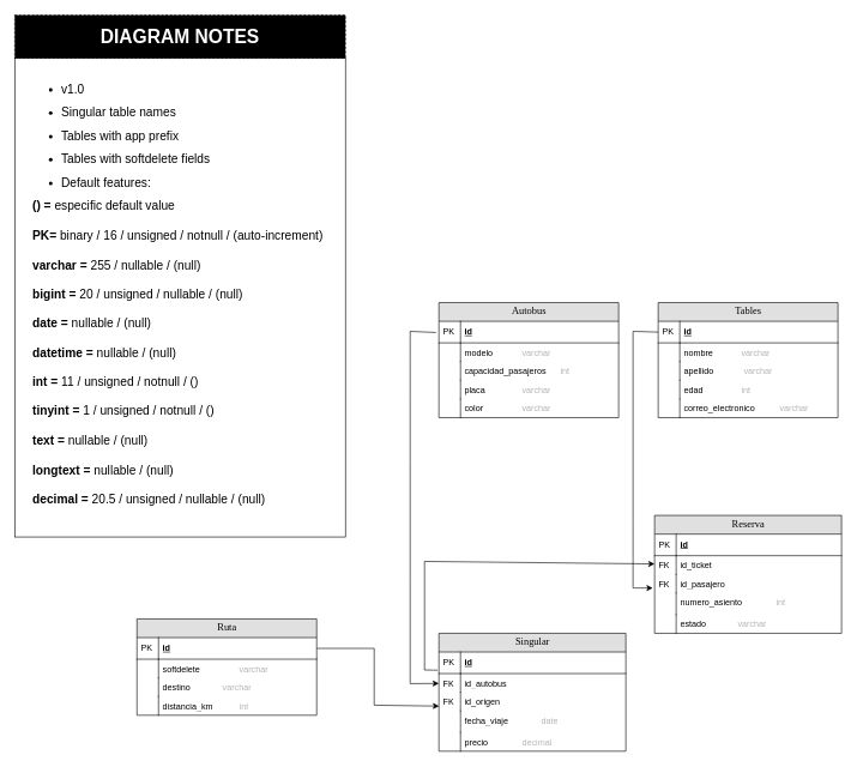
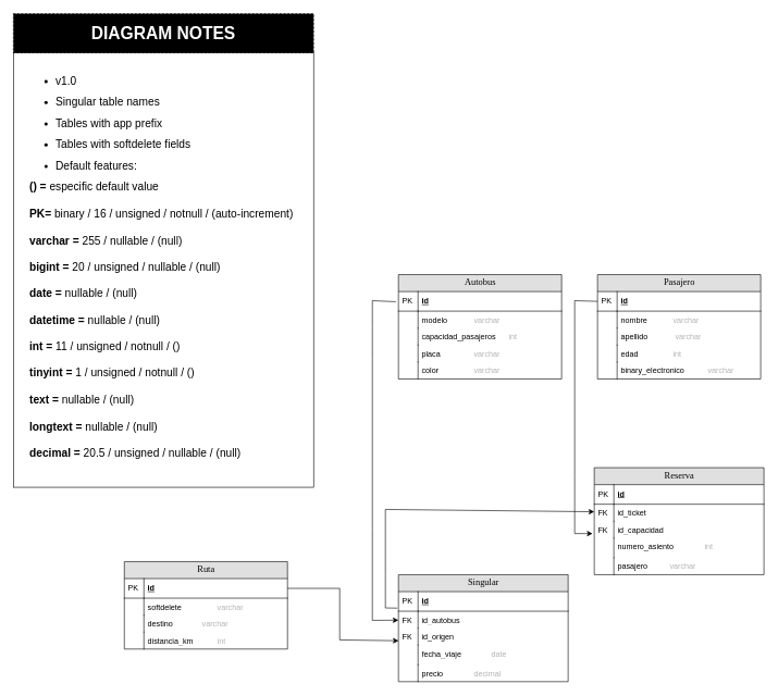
- <mxCell id="16" value="Tables" style="swimlane;html=1;fontStyle=0;childLayout=stackLayout;horizontal=1;startSize=26;fillColor=#e0e0e0;horizontalStack=0;resizeParent=1;resizeLast=0;collapsible=1;marginBottom=0;swimlaneFillColor=#ffffff;align=center;rounded=0;shadow=0;comic=0;labelBackgroundColor=none;strokeWidth=1;fontFamily=Verdana;fontSize=14" vertex="1" parent="1"><mxGeometry x="915" y="420" width="250" height="160" as="geometry"><mxRectangle x="290" y="360" width="80" height="30" as="alternateBounds" /></mxGeometry></mxCell>
+ <mxCell id="16" value="Pasajero" style="swimlane;html=1;fontStyle=0;childLayout=stackLayout;horizontal=1;startSize=26;fillColor=#e0e0e0;horizontalStack=0;resizeParent=1;resizeLast=0;collapsible=1;marginBottom=0;swimlaneFillColor=#ffffff;align=center;rounded=0;shadow=0;comic=0;labelBackgroundColor=none;strokeWidth=1;fontFamily=Verdana;fontSize=14" vertex="1" parent="1"><mxGeometry x="915" y="420" width="250" height="160" as="geometry"><mxRectangle x="290" y="360" width="80" height="30" as="alternateBounds" /></mxGeometry></mxCell>
- <mxCell id="25" value="correo_electronico&lt;span style=&quot;white-space: pre;&quot;&gt;&#09;&lt;/span&gt;&lt;span style=&quot;white-space: pre;&quot;&gt;&#09;&lt;/span&gt;&lt;font color=&quot;#b3b3b3&quot;&gt;varchar&lt;/font&gt;" style="shape=partialRectangle;top=0;left=0;right=0;bottom=0;html=1;align=left;verticalAlign=top;fillColor=none;spacingLeft=34;spacingRight=4;whiteSpace=wrap;overflow=hidden;rotatable=0;points=[[0,0.5],[1,0.5]];portConstraint=eastwest;dropTarget=0;" vertex="1" parent="16"><mxGeometry y="134" width="250" height="26" as="geometry" /></mxCell>
+ <mxCell id="25" value="binary_electronico&lt;span style=&quot;white-space: pre;&quot;&gt;&#09;&lt;/span&gt;&lt;span style=&quot;white-space: pre;&quot;&gt;&#09;&lt;/span&gt;&lt;font color=&quot;#b3b3b3&quot;&gt;varchar&lt;/font&gt;" style="shape=partialRectangle;top=0;left=0;right=0;bottom=0;html=1;align=left;verticalAlign=top;fillColor=none;spacingLeft=34;spacingRight=4;whiteSpace=wrap;overflow=hidden;rotatable=0;points=[[0,0.5],[1,0.5]];portConstraint=eastwest;dropTarget=0;" vertex="1" parent="16"><mxGeometry y="134" width="250" height="26" as="geometry" /></mxCell>
- <mxCell id="52" value="id_pasajero&lt;span style=&quot;white-space: pre;&quot;&gt;&#09;&lt;/span&gt;&lt;span style=&quot;white-space: pre;&quot;&gt;&#09;&lt;/span&gt;" style="shape=partialRectangle;top=0;left=0;right=0;bottom=0;html=1;align=left;verticalAlign=top;fillColor=none;spacingLeft=34;spacingRight=4;whiteSpace=wrap;overflow=hidden;rotatable=0;points=[[0,0.5],[1,0.5]];portConstraint=eastwest;dropTarget=0;" vertex="1" parent="47"><mxGeometry y="82" width="260" height="26" as="geometry" /></mxCell>
+ <mxCell id="52" value="id_capacidad&lt;span style=&quot;white-space: pre;&quot;&gt;&#09;&lt;/span&gt;&lt;span style=&quot;white-space: pre;&quot;&gt;&#09;&lt;/span&gt;" style="shape=partialRectangle;top=0;left=0;right=0;bottom=0;html=1;align=left;verticalAlign=top;fillColor=none;spacingLeft=34;spacingRight=4;whiteSpace=wrap;overflow=hidden;rotatable=0;points=[[0,0.5],[1,0.5]];portConstraint=eastwest;dropTarget=0;" vertex="1" parent="47"><mxGeometry y="82" width="260" height="26" as="geometry" /></mxCell>
- <mxCell id="56" value="estado&lt;span style=&quot;white-space: pre;&quot;&gt;&#09;&lt;/span&gt;&lt;span style=&quot;white-space: pre;&quot;&gt;&#09;&lt;/span&gt;&lt;font color=&quot;#b3b3b3&quot;&gt;varchar&lt;/font&gt;" style="shape=partialRectangle;top=0;left=0;right=0;bottom=0;html=1;align=left;verticalAlign=top;fillColor=none;spacingLeft=34;spacingRight=4;whiteSpace=wrap;overflow=hidden;rotatable=0;points=[[0,0.5],[1,0.5]];portConstraint=eastwest;dropTarget=0;" vertex="1" parent="47"><mxGeometry y="138" width="260" height="26" as="geometry" /></mxCell>
+ <mxCell id="56" value="pasajero&lt;span style=&quot;white-space: pre;&quot;&gt;&#09;&lt;/span&gt;&lt;span style=&quot;white-space: pre;&quot;&gt;&#09;&lt;/span&gt;&lt;font color=&quot;#b3b3b3&quot;&gt;varchar&lt;/font&gt;" style="shape=partialRectangle;top=0;left=0;right=0;bottom=0;html=1;align=left;verticalAlign=top;fillColor=none;spacingLeft=34;spacingRight=4;whiteSpace=wrap;overflow=hidden;rotatable=0;points=[[0,0.5],[1,0.5]];portConstraint=eastwest;dropTarget=0;" vertex="1" parent="47"><mxGeometry y="138" width="260" height="26" as="geometry" /></mxCell>
